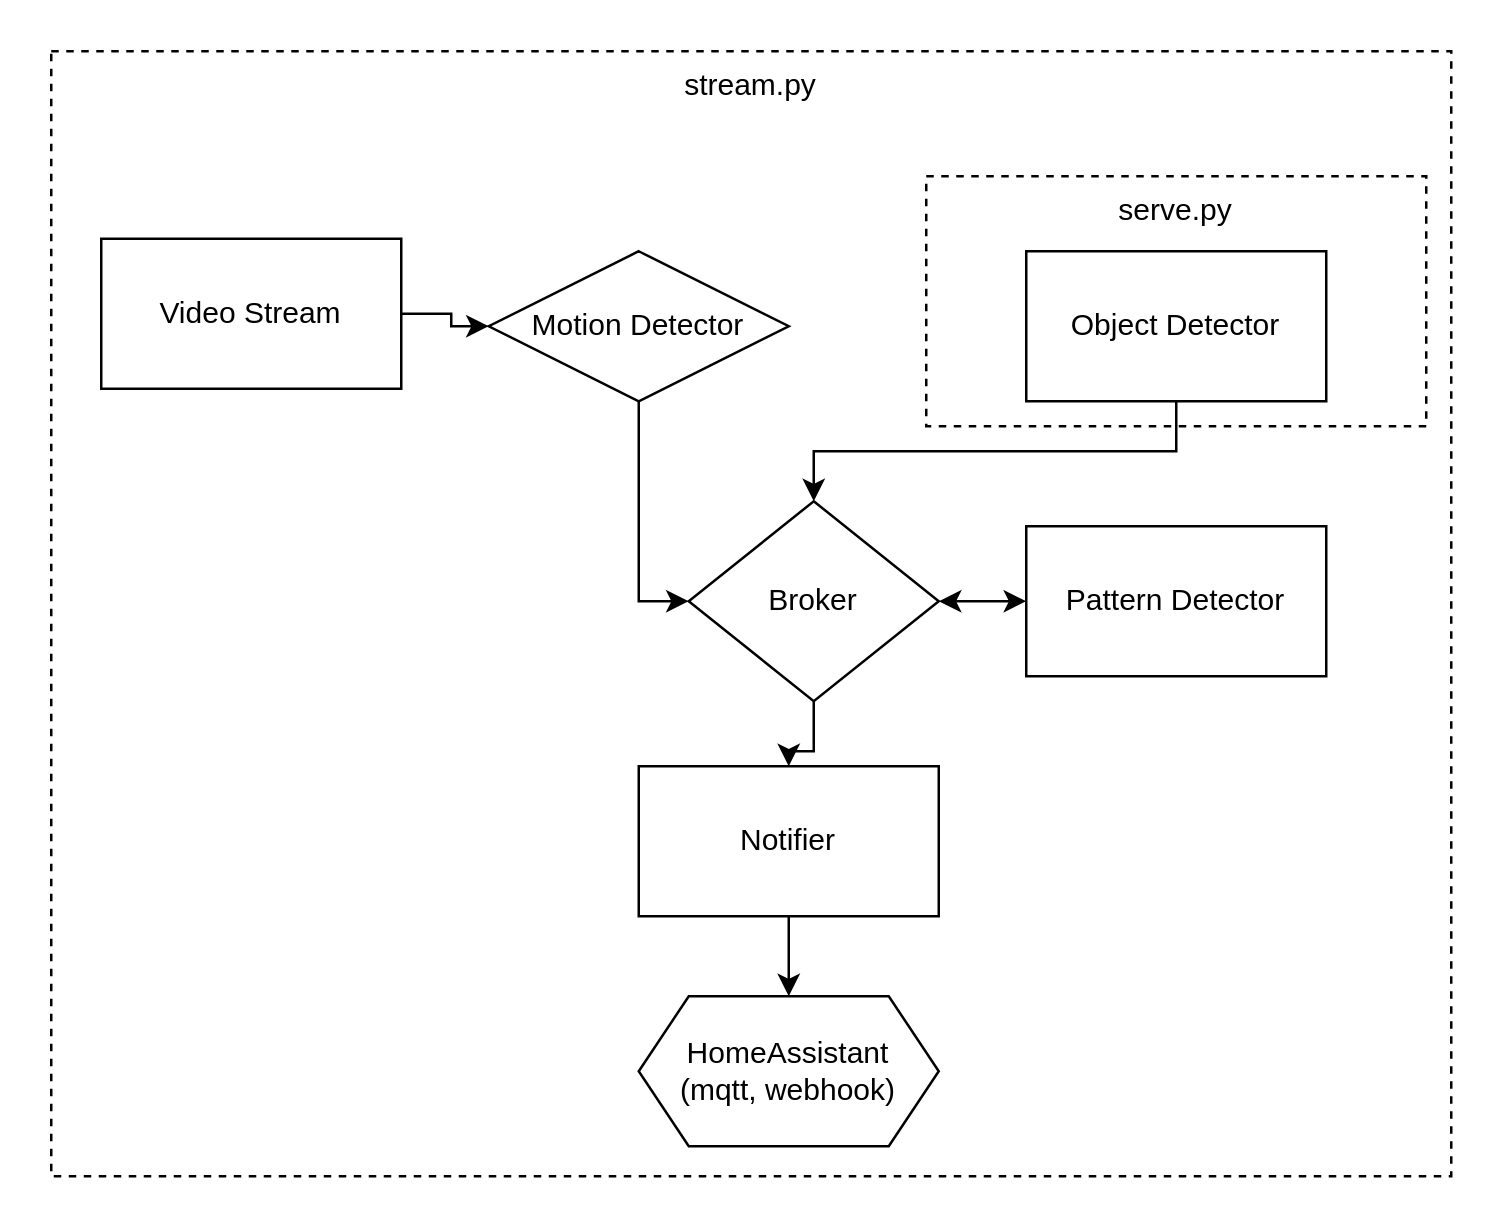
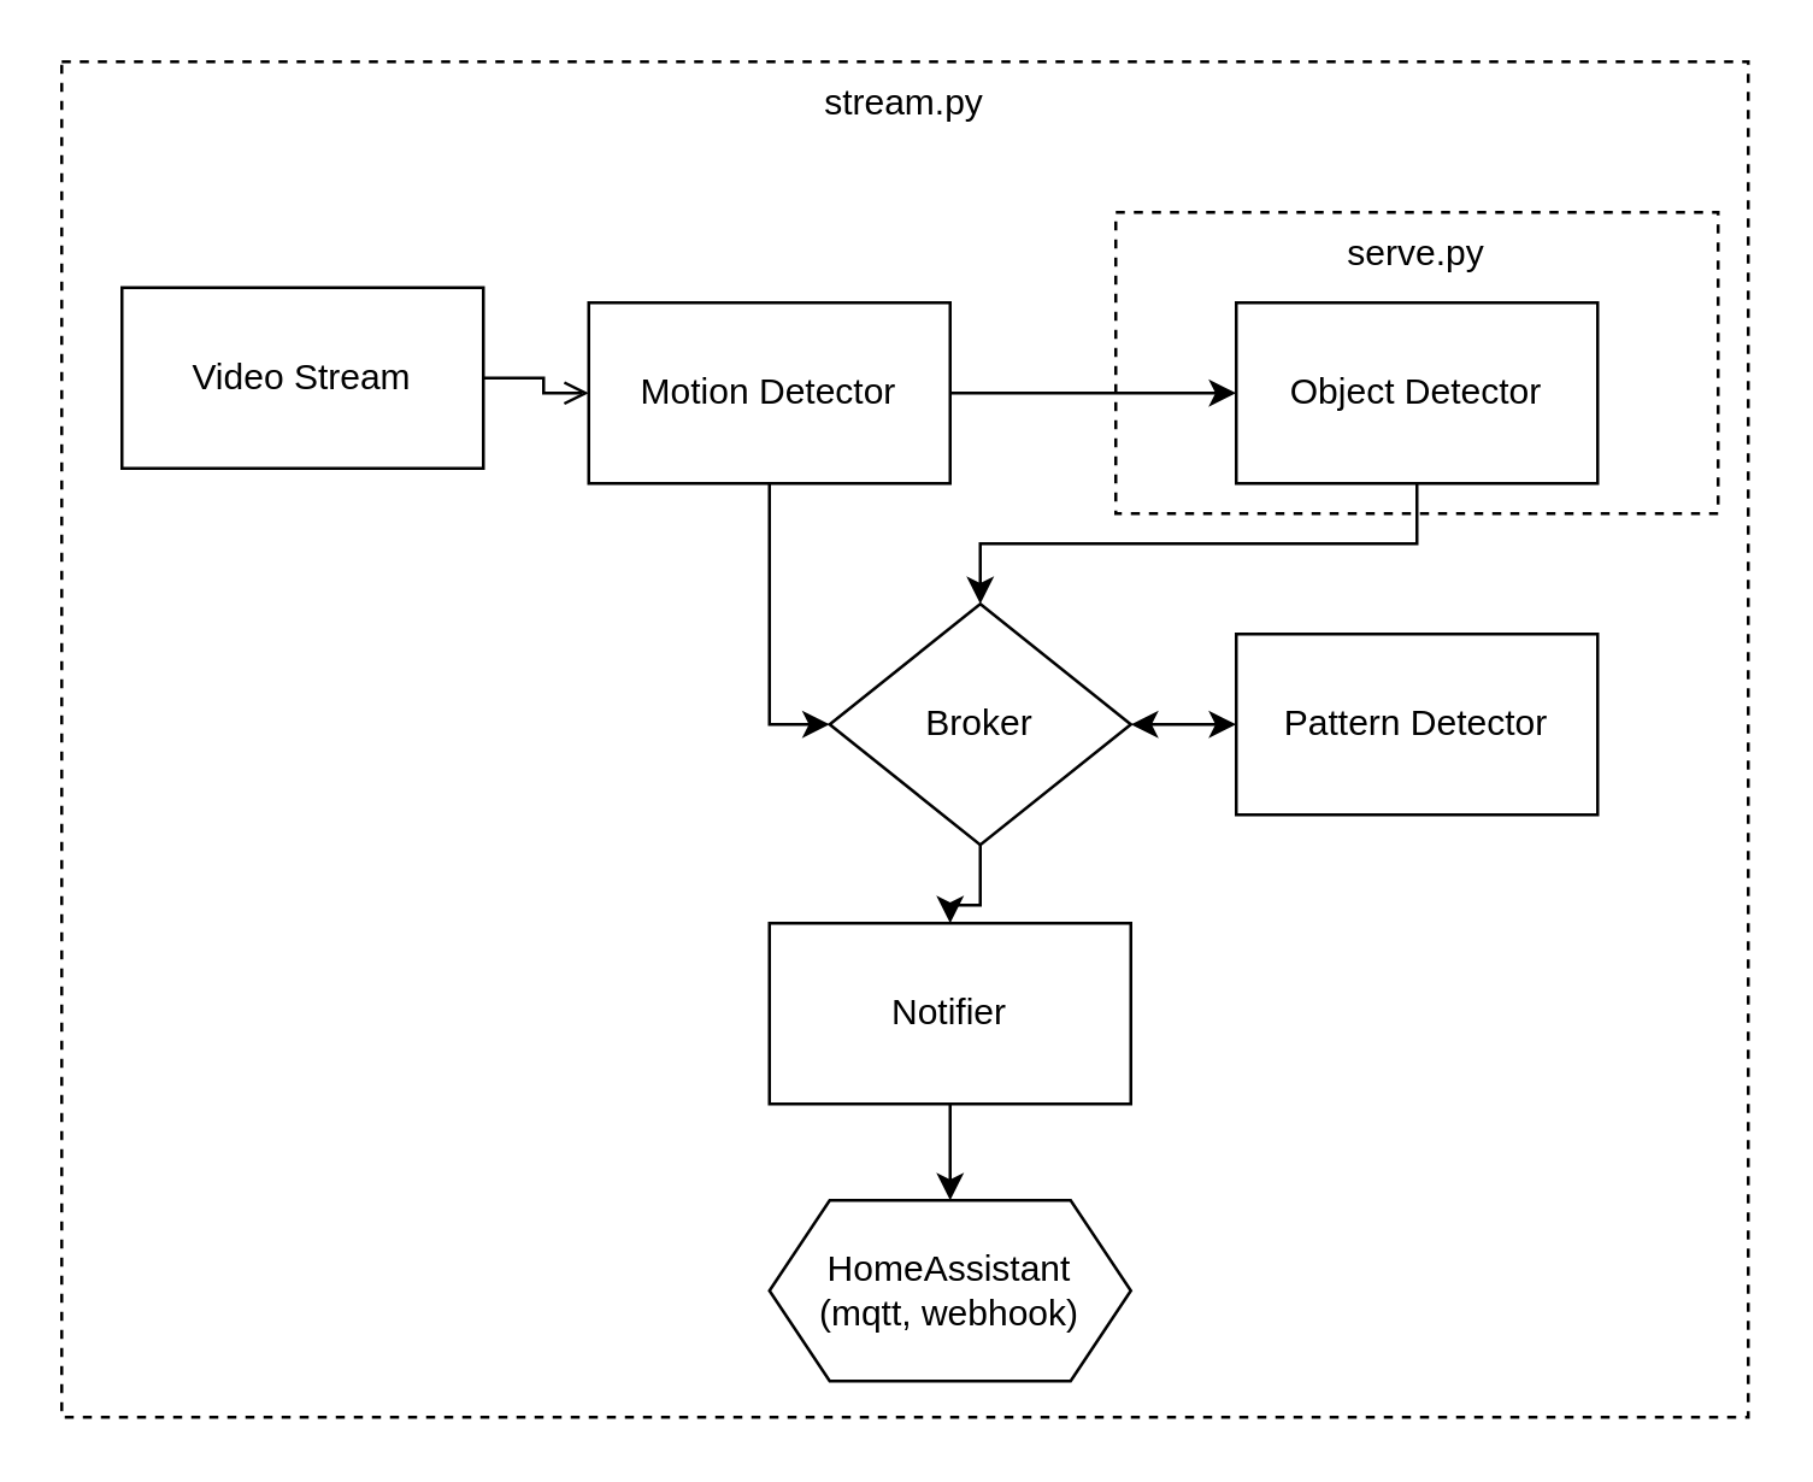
- <mxCell id="4" value="" style="edgeStyle=orthogonalEdgeStyle;rounded=0;orthogonalLoop=1;jettySize=auto;html=1;" edge="1" parent="1" source="5" target="8"><mxGeometry relative="1" as="geometry" /></mxCell>
+ <mxCell id="4" value="" style="edgeStyle=orthogonalEdgeStyle;rounded=0;orthogonalLoop=1;jettySize=auto;html=1;endArrow=open;" edge="1" parent="1" source="5" target="8"><mxGeometry relative="1" as="geometry" /></mxCell>
- <mxCell id="8" value="Motion Detector" style="rhombus;whiteSpace=wrap;html=1;" vertex="1" parent="1"><mxGeometry x="195" y="100" width="120" height="60" as="geometry" /></mxCell>
+ <mxCell id="8" value="Motion Detector" style="whiteSpace=wrap;html=1;rounded=0;" vertex="1" parent="1"><mxGeometry x="195" y="100" width="120" height="60" as="geometry" /></mxCell>
+ <mxCell id="6" value="" style="edgeStyle=orthogonalEdgeStyle;rounded=0;orthogonalLoop=1;jettySize=auto;html=1;" edge="1" parent="1" source="8" target="10"><mxGeometry relative="1" as="geometry" /></mxCell>
